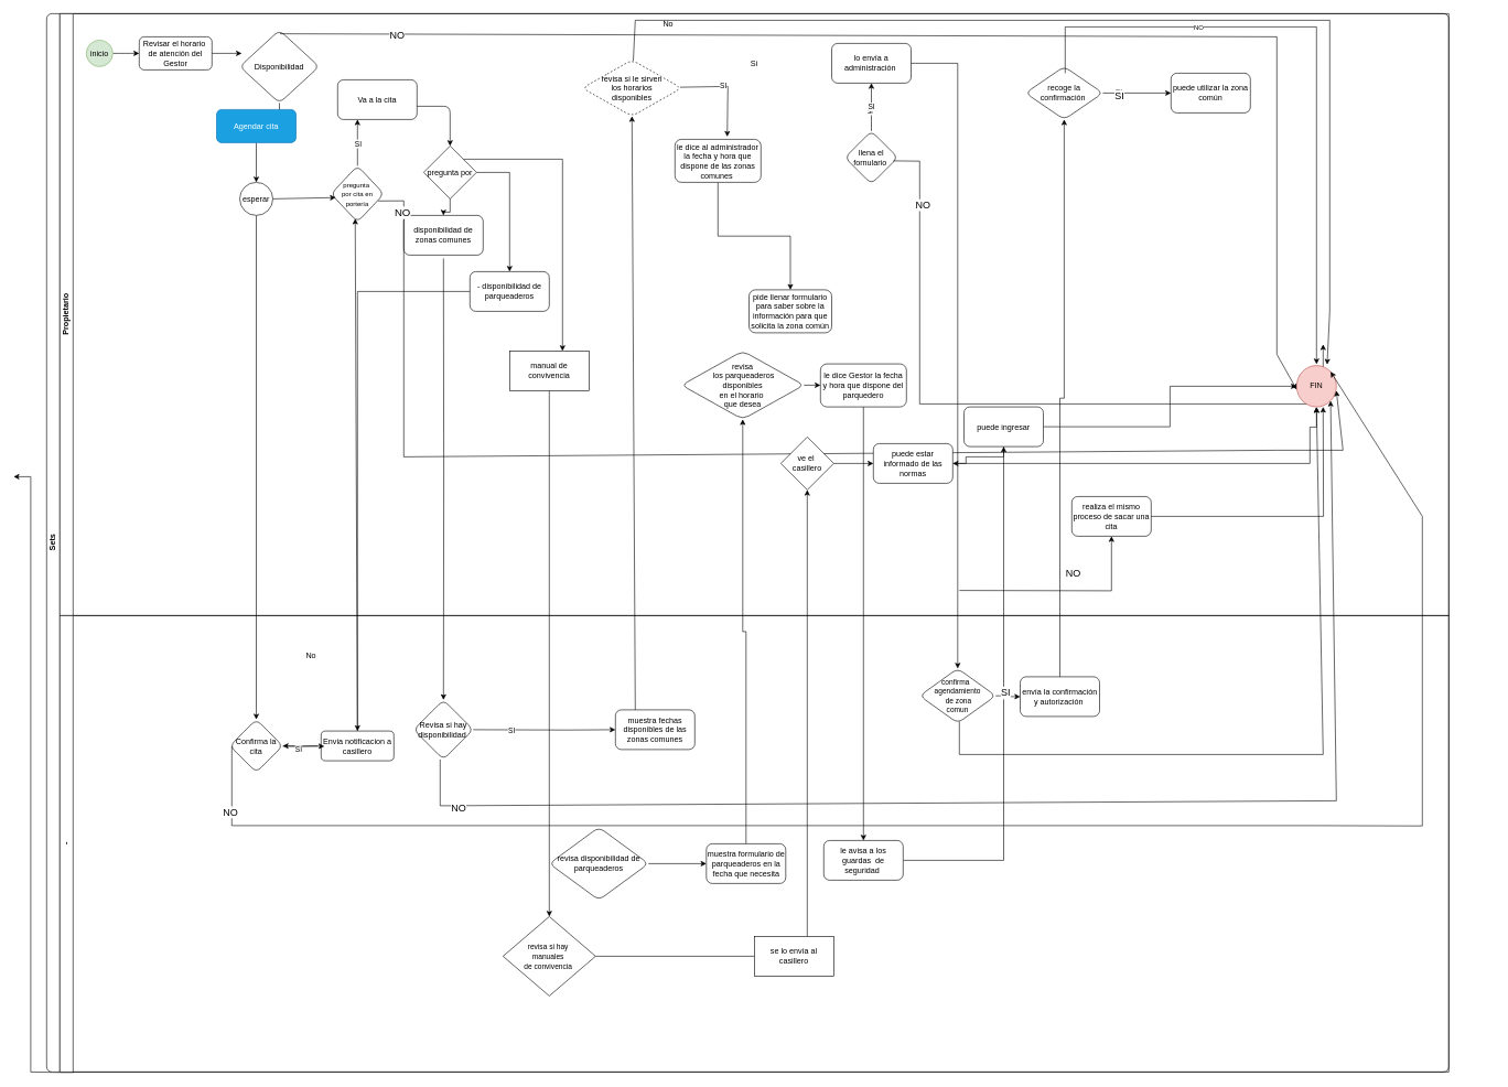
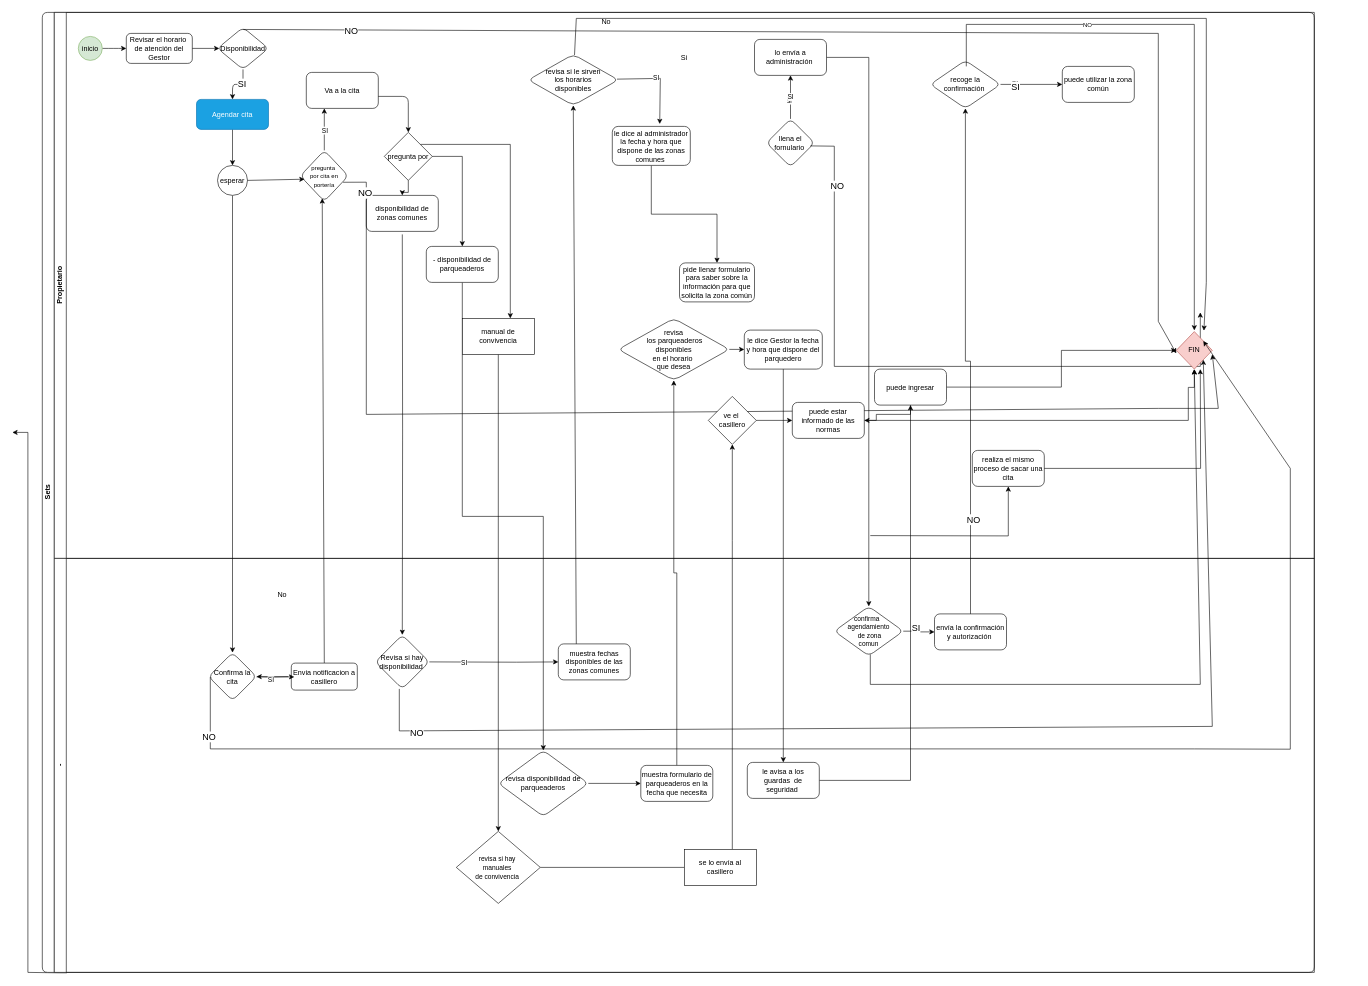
- <mxCell id="25" value="Disponibilidad&lt;br&gt;" style="rhombus;whiteSpace=wrap;html=1;rounded=1;" vertex="1" parent="19"><mxGeometry x="272" y="25" width="120" height="110" as="geometry" /></mxCell>
+ <mxCell id="25" value="Disponibilidad&lt;br&gt;" style="rhombus;whiteSpace=wrap;html=1;rounded=1;" vertex="1" parent="19"><mxGeometry x="272" y="25" width="85" height="70" as="geometry" /></mxCell>
- <mxCell id="49" value="revisa si le sirven&lt;div&gt;&amp;nbsp;l&lt;span style=&quot;background-color: initial;&quot;&gt;os horarios&amp;nbsp;&lt;/span&gt;&lt;/div&gt;&lt;div&gt;&lt;span style=&quot;background-color: initial;&quot;&gt;disponibles&lt;/span&gt;&lt;/div&gt;" style="rhombus;whiteSpace=wrap;html=1;rounded=1;dashed=1;" vertex="1" parent="19"><mxGeometry x="790" y="70" width="150" height="85" as="geometry" /></mxCell>
+ <mxCell id="49" value="revisa si le sirven&lt;div&gt;&amp;nbsp;l&lt;span style=&quot;background-color: initial;&quot;&gt;os horarios&amp;nbsp;&lt;/span&gt;&lt;/div&gt;&lt;div&gt;&lt;span style=&quot;background-color: initial;&quot;&gt;disponibles&lt;/span&gt;&lt;/div&gt;" style="rhombus;whiteSpace=wrap;html=1;rounded=1;" vertex="1" parent="19"><mxGeometry x="790" y="70" width="150" height="85" as="geometry" /></mxCell>
- <mxCell id="7" value="" style="edgeStyle=orthogonalEdgeStyle;rounded=0;orthogonalLoop=1;jettySize=auto;html=1;" edge="1" parent="3" source="43" target="91"><mxGeometry relative="1" as="geometry" /></mxCell>
+ <mxCell id="7" value="" style="edgeStyle=orthogonalEdgeStyle;rounded=0;orthogonalLoop=1;jettySize=auto;html=1;" edge="1" parent="3" source="43" target="99"><mxGeometry relative="1" as="geometry" /></mxCell>
- <mxCell id="69" value="FIN" style="ellipse;whiteSpace=wrap;html=1;fillColor=#f8cecc;strokeColor=#b85450;" vertex="1" parent="19"><mxGeometry x="1870" y="532" width="60" height="62.5" as="geometry" /></mxCell>
+ <mxCell id="69" value="FIN" style="rhombus;whiteSpace=wrap;html=1;fillColor=#f8cecc;strokeColor=#b85450;" vertex="1" parent="19"><mxGeometry x="1870" y="532" width="60" height="62.5" as="geometry" /></mxCell>
- <mxCell id="108" value="envía la confirmación y autorización&amp;nbsp;" style="rounded=1;whiteSpace=wrap;html=1;" vertex="1" parent="85"><mxGeometry x="1452" y="92.5" width="120" height="60" as="geometry" /></mxCell>
+ <mxCell id="108" value="envía la confirmación y autorización&amp;nbsp;" style="rounded=1;whiteSpace=wrap;html=1;" vertex="1" parent="85"><mxGeometry x="1467" y="92.5" width="120" height="60" as="geometry" /></mxCell>
